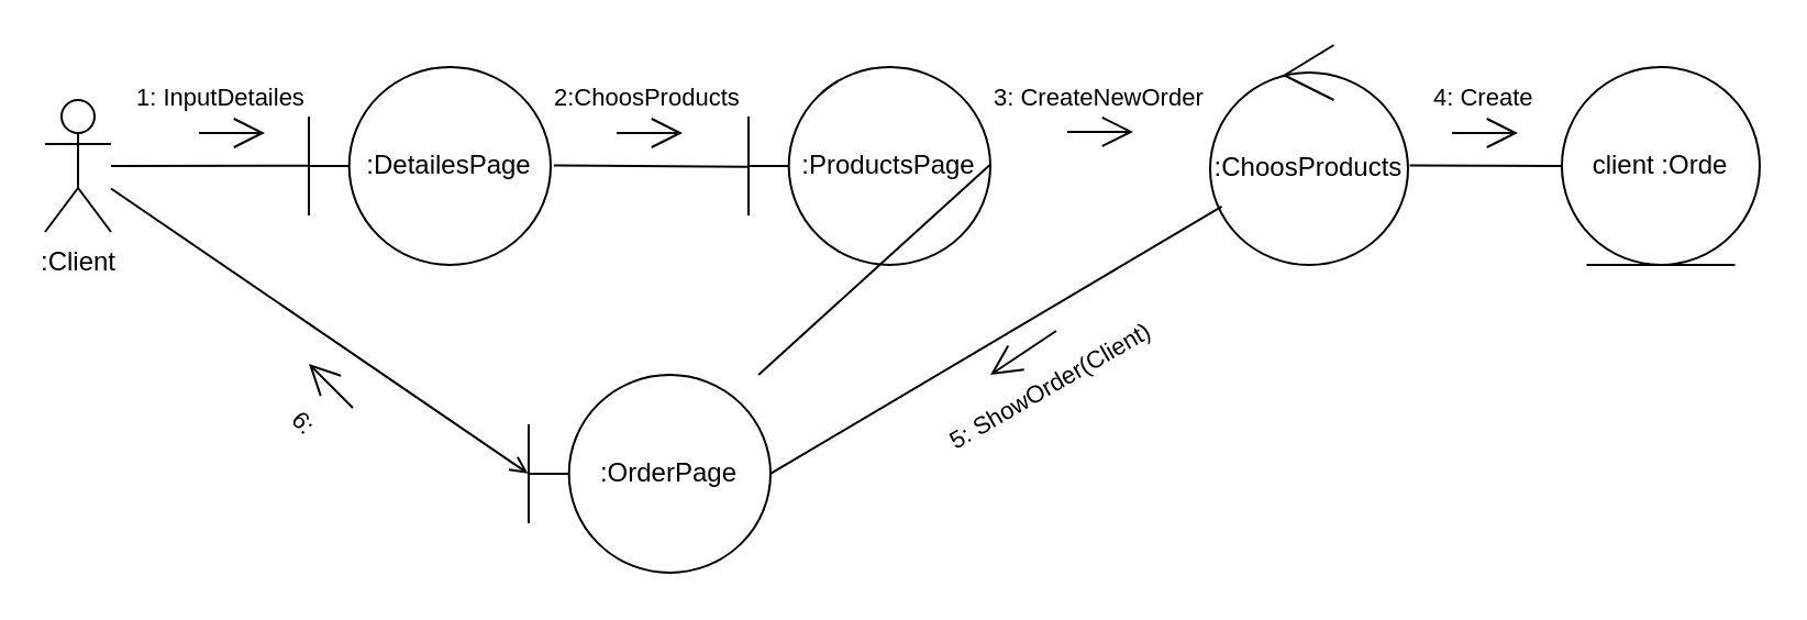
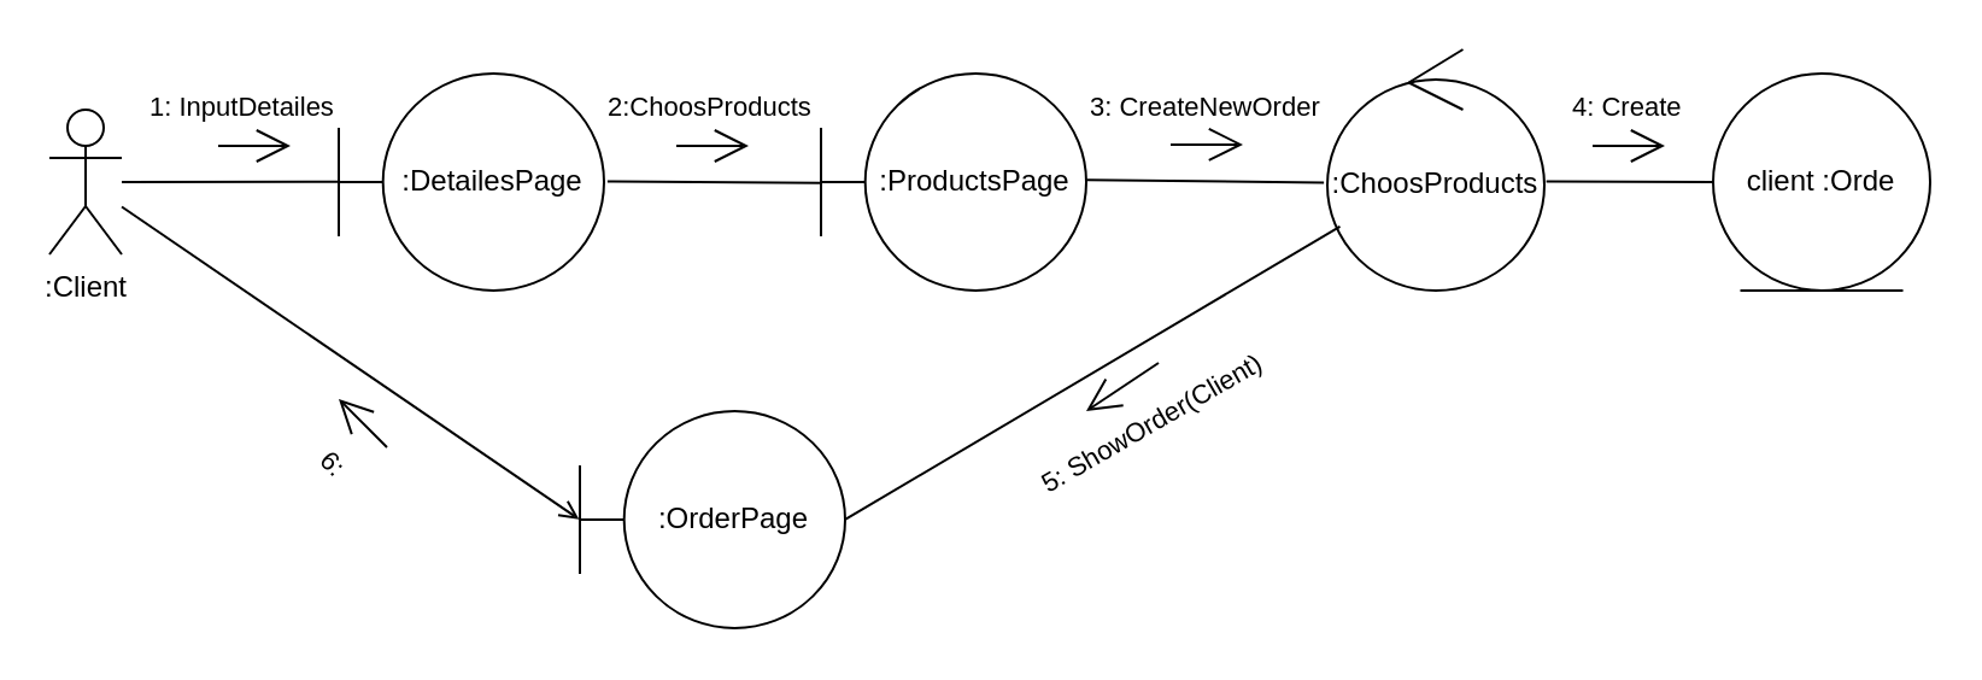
- <mxCell id="15" value="" style="endArrow=none;html=1;rounded=0;exitX=1.002;exitY=0.49;exitDx=0;exitDy=0;exitPerimeter=0;" edge="1" parent="1" source="4" target="7"><mxGeometry width="50" height="50" relative="1" as="geometry"><mxPoint x="480" y="80" as="sourcePoint" /><mxPoint x="560" y="110" as="targetPoint" /></mxGeometry></mxCell>
+ <mxCell id="15" value="" style="endArrow=none;html=1;rounded=0;exitX=1.002;exitY=0.49;exitDx=0;exitDy=0;exitPerimeter=0;entryX=-0.016;entryY=0.553;entryDx=0;entryDy=0;entryPerimeter=0;" edge="1" parent="1" source="4" target="5"><mxGeometry width="50" height="50" relative="1" as="geometry"><mxPoint x="480" y="80" as="sourcePoint" /><mxPoint x="560" y="110" as="targetPoint" /></mxGeometry></mxCell>
